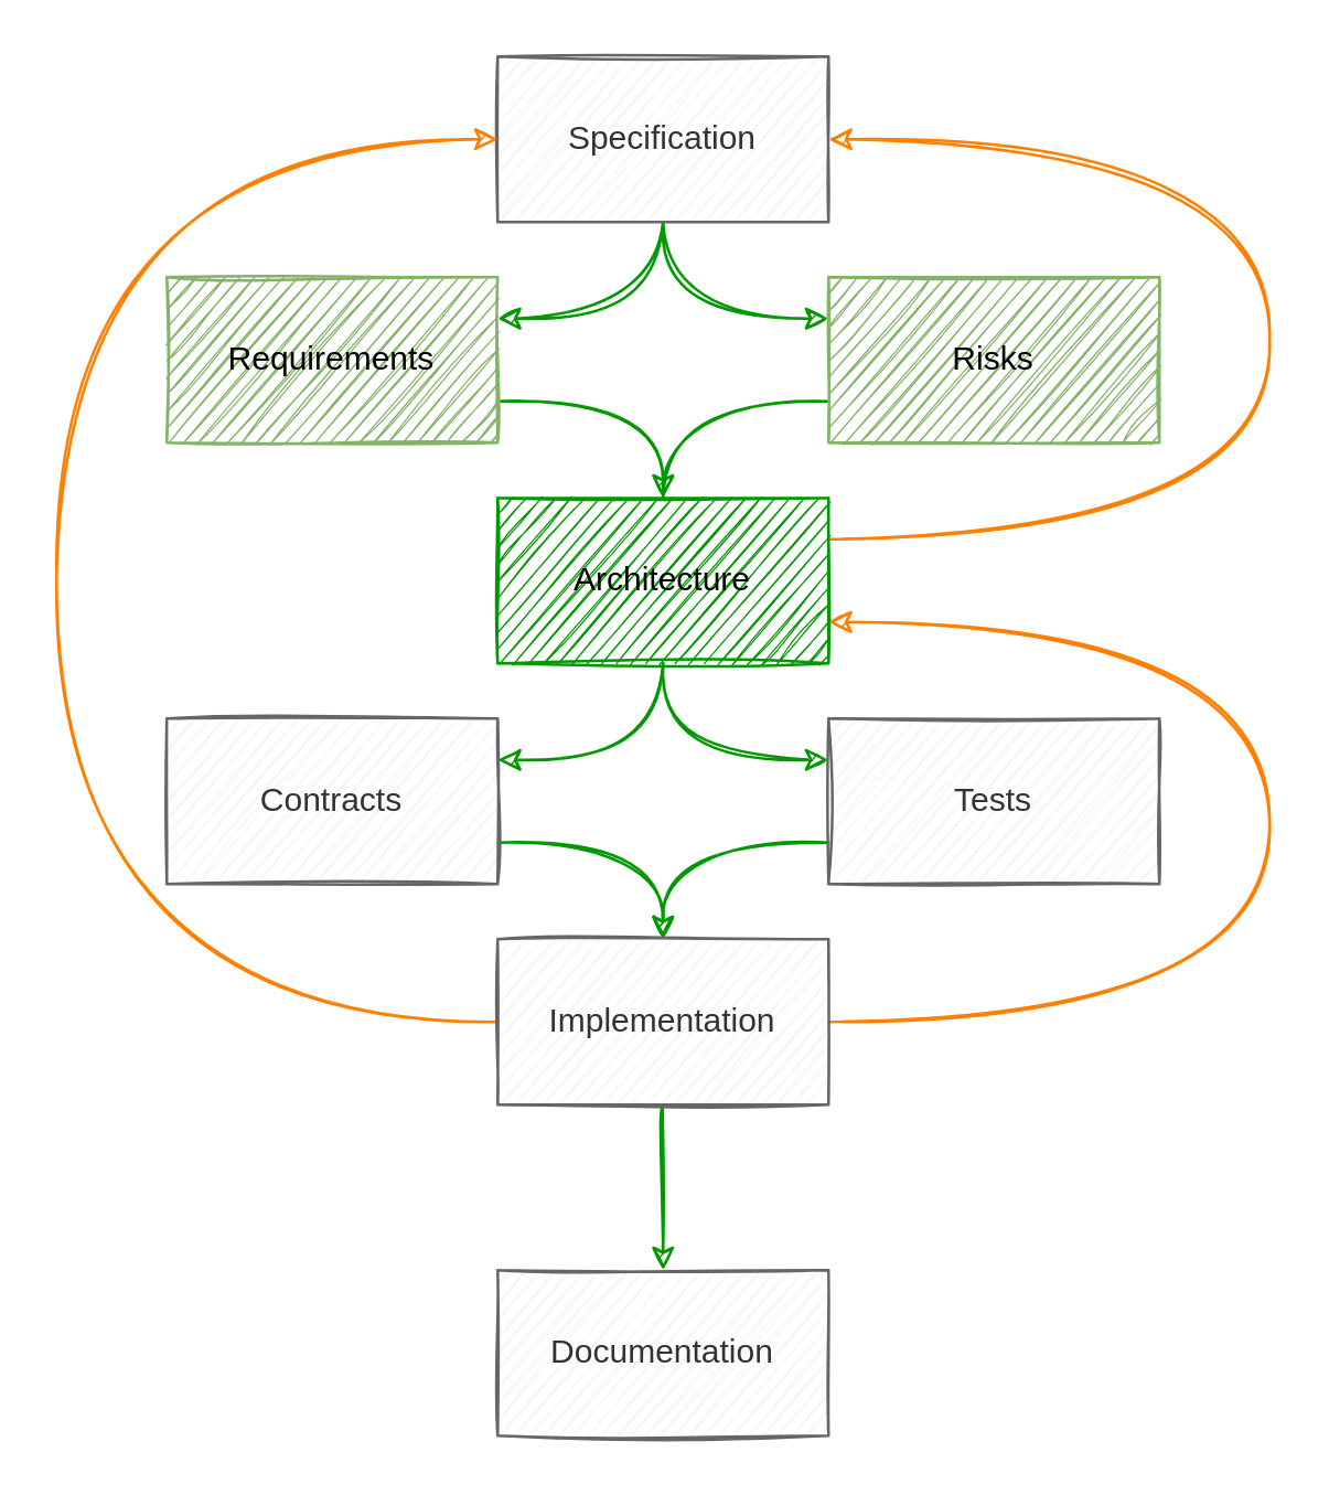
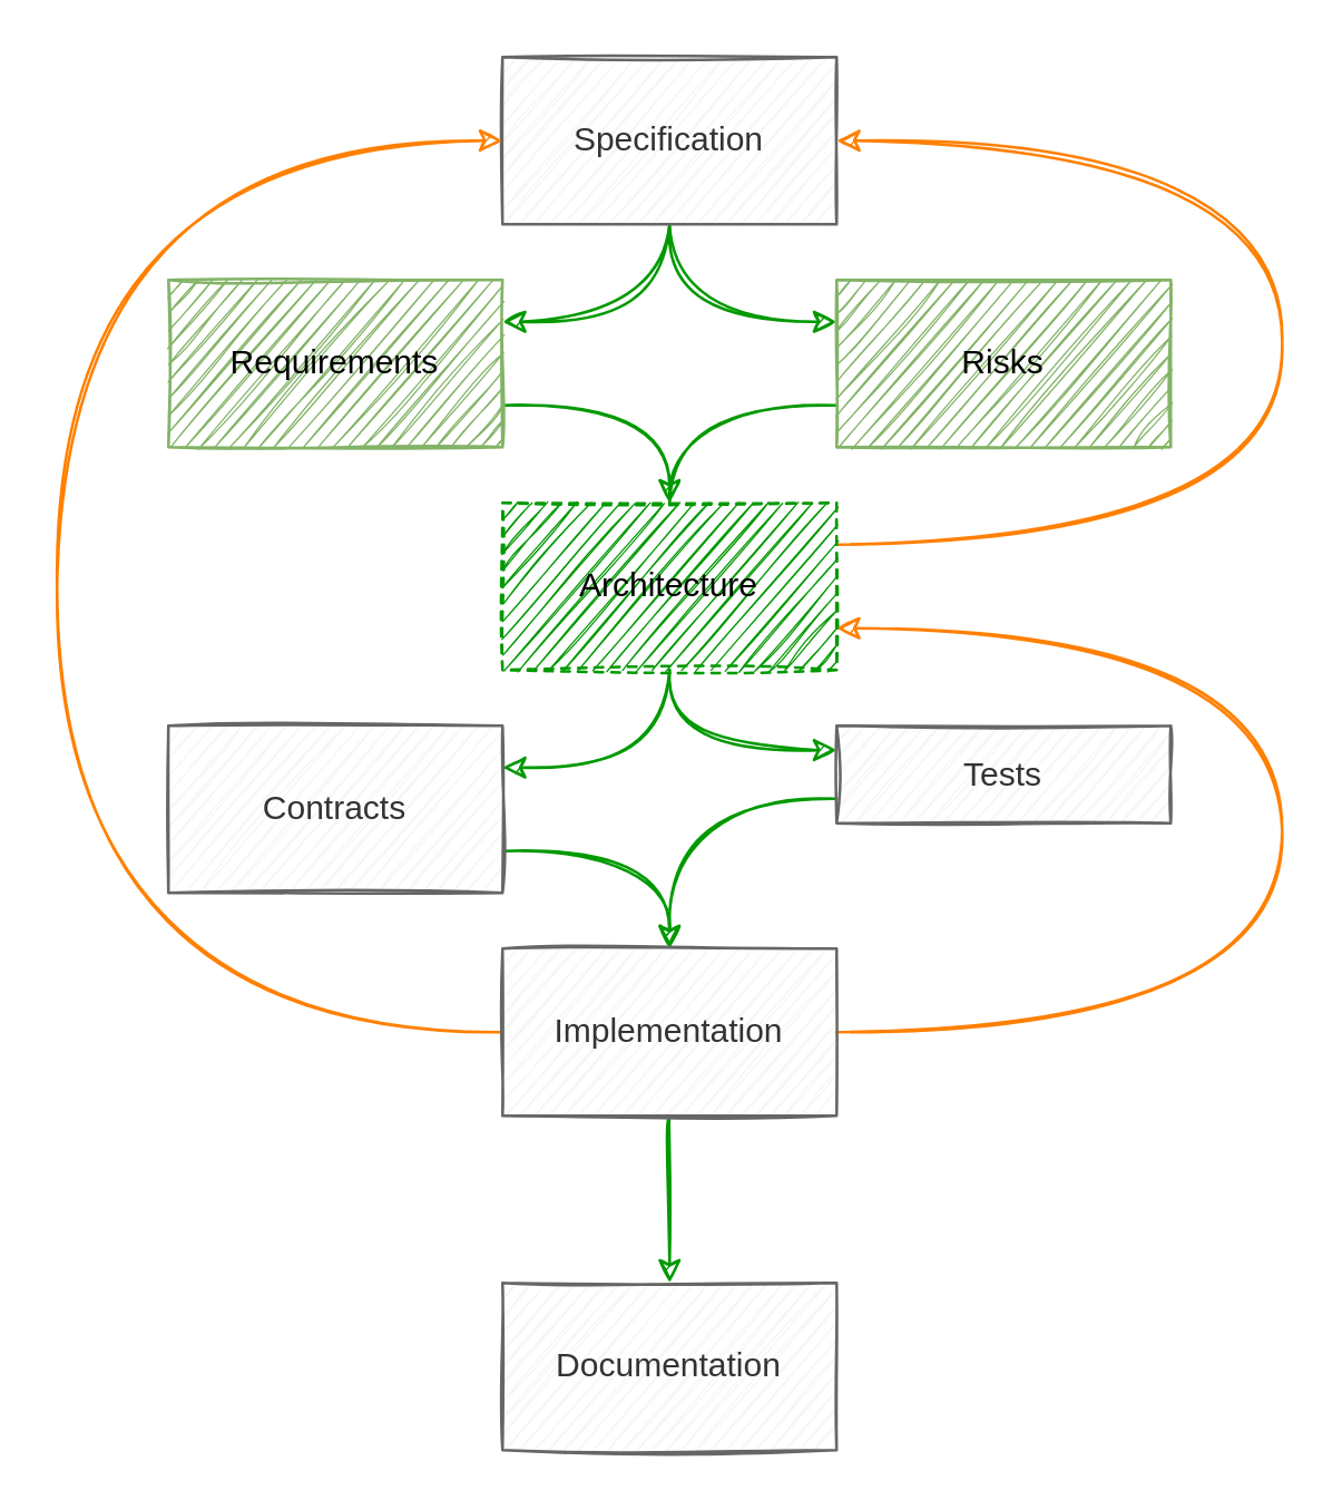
- <mxCell id="12" value="Architecture" style="whiteSpace=wrap;html=1;sketch=1;fillColor=#009900;strokeColor=#009900;fillStyle=auto;" parent="1" vertex="1"><mxGeometry x="180" y="180" width="120" height="60" as="geometry" /></mxCell>
+ <mxCell id="12" value="Architecture" style="whiteSpace=wrap;html=1;sketch=1;fillColor=#009900;strokeColor=#009900;fillStyle=auto;dashed=1;" parent="1" vertex="1"><mxGeometry x="180" y="180" width="120" height="60" as="geometry" /></mxCell>
- <mxCell id="16" value="&lt;div&gt;Tests&lt;/div&gt;" style="whiteSpace=wrap;html=1;sketch=1;fillColor=#f5f5f5;strokeColor=#666666;fontColor=#333333;" parent="1" vertex="1"><mxGeometry x="300" y="260" width="120" height="60" as="geometry" /></mxCell>
+ <mxCell id="16" value="&lt;div&gt;Tests&lt;/div&gt;" style="whiteSpace=wrap;html=1;sketch=1;fillColor=#f5f5f5;strokeColor=#666666;fontColor=#333333;" parent="1" vertex="1"><mxGeometry x="300" y="260" width="120" height="35" as="geometry" /></mxCell>
